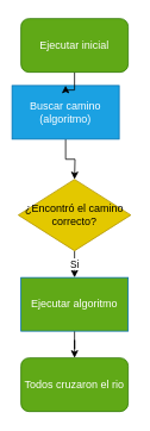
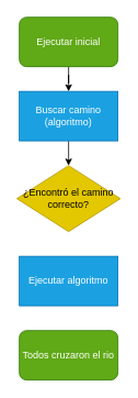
- <mxCell id="3" value="Buscar camino (algoritmo)" style="rounded=0;whiteSpace=wrap;html=1;fillColor=#1ba1e2;fontColor=#ffffff;strokeColor=#006EAF;" vertex="1" parent="1"><mxGeometry x="13" y="95" width="120" height="60" as="geometry" /></mxCell>
+ <mxCell id="3" value="Buscar camino (algoritmo)" style="rounded=0;whiteSpace=wrap;html=1;fillColor=#1ba1e2;fontColor=#ffffff;strokeColor=#006EAF;" vertex="1" parent="1"><mxGeometry x="23" y="110" width="120" height="60" as="geometry" /></mxCell>
- <mxCell id="6" value="Si" style="edgeStyle=orthogonalEdgeStyle;rounded=0;orthogonalLoop=1;jettySize=auto;html=1;" edge="1" parent="1" source="7" target="9"><mxGeometry relative="1" as="geometry" /></mxCell>
- <mxCell id="9" value="Ejecutar algoritmo" style="rounded=0;whiteSpace=wrap;html=1;fillColor=#60a917;fontColor=#ffffff;strokeColor=#006EAF;" vertex="1" parent="1"><mxGeometry x="23" y="310" width="120" height="60" as="geometry" /></mxCell>
+ <mxCell id="9" value="Ejecutar algoritmo" style="rounded=0;whiteSpace=wrap;html=1;fillColor=#1ba1e2;fontColor=#ffffff;strokeColor=#006EAF;" vertex="1" parent="1"><mxGeometry x="23" y="310" width="120" height="60" as="geometry" /></mxCell>
- <mxCell id="8" value="" style="edgeStyle=orthogonalEdgeStyle;rounded=0;orthogonalLoop=1;jettySize=auto;html=1;" edge="1" parent="1" source="9" target="10"><mxGeometry relative="1" as="geometry" /></mxCell>
